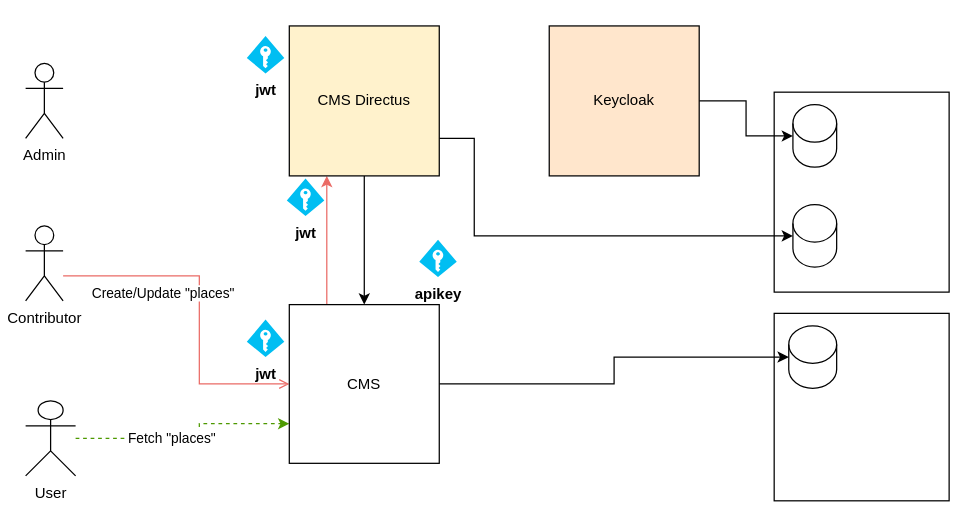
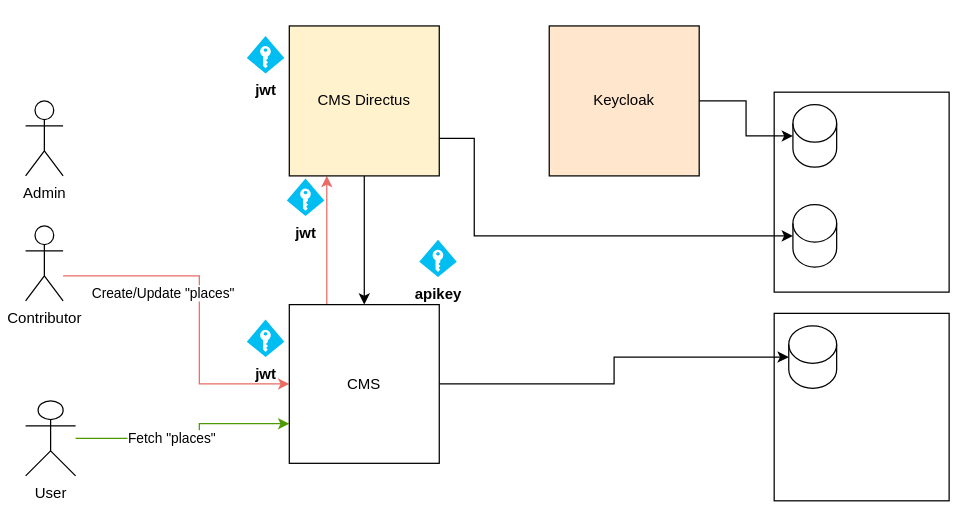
- <mxCell id="8" value="Admin" style="shape=umlActor;verticalLabelPosition=bottom;verticalAlign=top;html=1;outlineConnect=0;" parent="1" vertex="1"><mxGeometry x="20" y="50" width="30" height="60" as="geometry" /></mxCell>
+ <mxCell id="8" value="Admin" style="shape=umlActor;verticalLabelPosition=bottom;verticalAlign=top;html=1;outlineConnect=0;" parent="1" vertex="1"><mxGeometry x="20" y="80" width="30" height="60" as="geometry" /></mxCell>
- <mxCell id="6" style="edgeStyle=orthogonalEdgeStyle;rounded=0;orthogonalLoop=1;jettySize=auto;html=1;strokeColor=#EA6B66;entryX=0;entryY=0.5;entryDx=0;entryDy=0;endArrow=open;" parent="1" source="24" target="27" edge="1"><mxGeometry relative="1" as="geometry"><mxPoint x="89" y="220" as="sourcePoint" /><Array as="points"><mxPoint x="159" y="220" /><mxPoint x="159" y="307" /></Array><mxPoint x="149" y="300" as="targetPoint" /></mxGeometry></mxCell>
+ <mxCell id="6" style="edgeStyle=orthogonalEdgeStyle;rounded=0;orthogonalLoop=1;jettySize=auto;html=1;strokeColor=#EA6B66;entryX=0;entryY=0.5;entryDx=0;entryDy=0;" parent="1" source="24" target="27" edge="1"><mxGeometry relative="1" as="geometry"><mxPoint x="89" y="220" as="sourcePoint" /><Array as="points"><mxPoint x="159" y="220" /><mxPoint x="159" y="307" /></Array><mxPoint x="149" y="300" as="targetPoint" /></mxGeometry></mxCell>
- <mxCell id="9" style="edgeStyle=orthogonalEdgeStyle;rounded=0;orthogonalLoop=1;jettySize=auto;html=1;strokeColor=#4D9900;entryX=0;entryY=0.75;entryDx=0;entryDy=0;dashed=1;" parent="1" source="11" target="27" edge="1"><mxGeometry relative="1" as="geometry"><mxPoint x="159" y="360" as="targetPoint" /><Array as="points"><mxPoint x="159" y="350" /><mxPoint x="159" y="338" /></Array></mxGeometry></mxCell>
+ <mxCell id="9" style="edgeStyle=orthogonalEdgeStyle;rounded=0;orthogonalLoop=1;jettySize=auto;html=1;strokeColor=#4D9900;entryX=0;entryY=0.75;entryDx=0;entryDy=0;" parent="1" source="11" target="27" edge="1"><mxGeometry relative="1" as="geometry"><mxPoint x="159" y="360" as="targetPoint" /><Array as="points"><mxPoint x="159" y="350" /><mxPoint x="159" y="338" /></Array></mxGeometry></mxCell>
